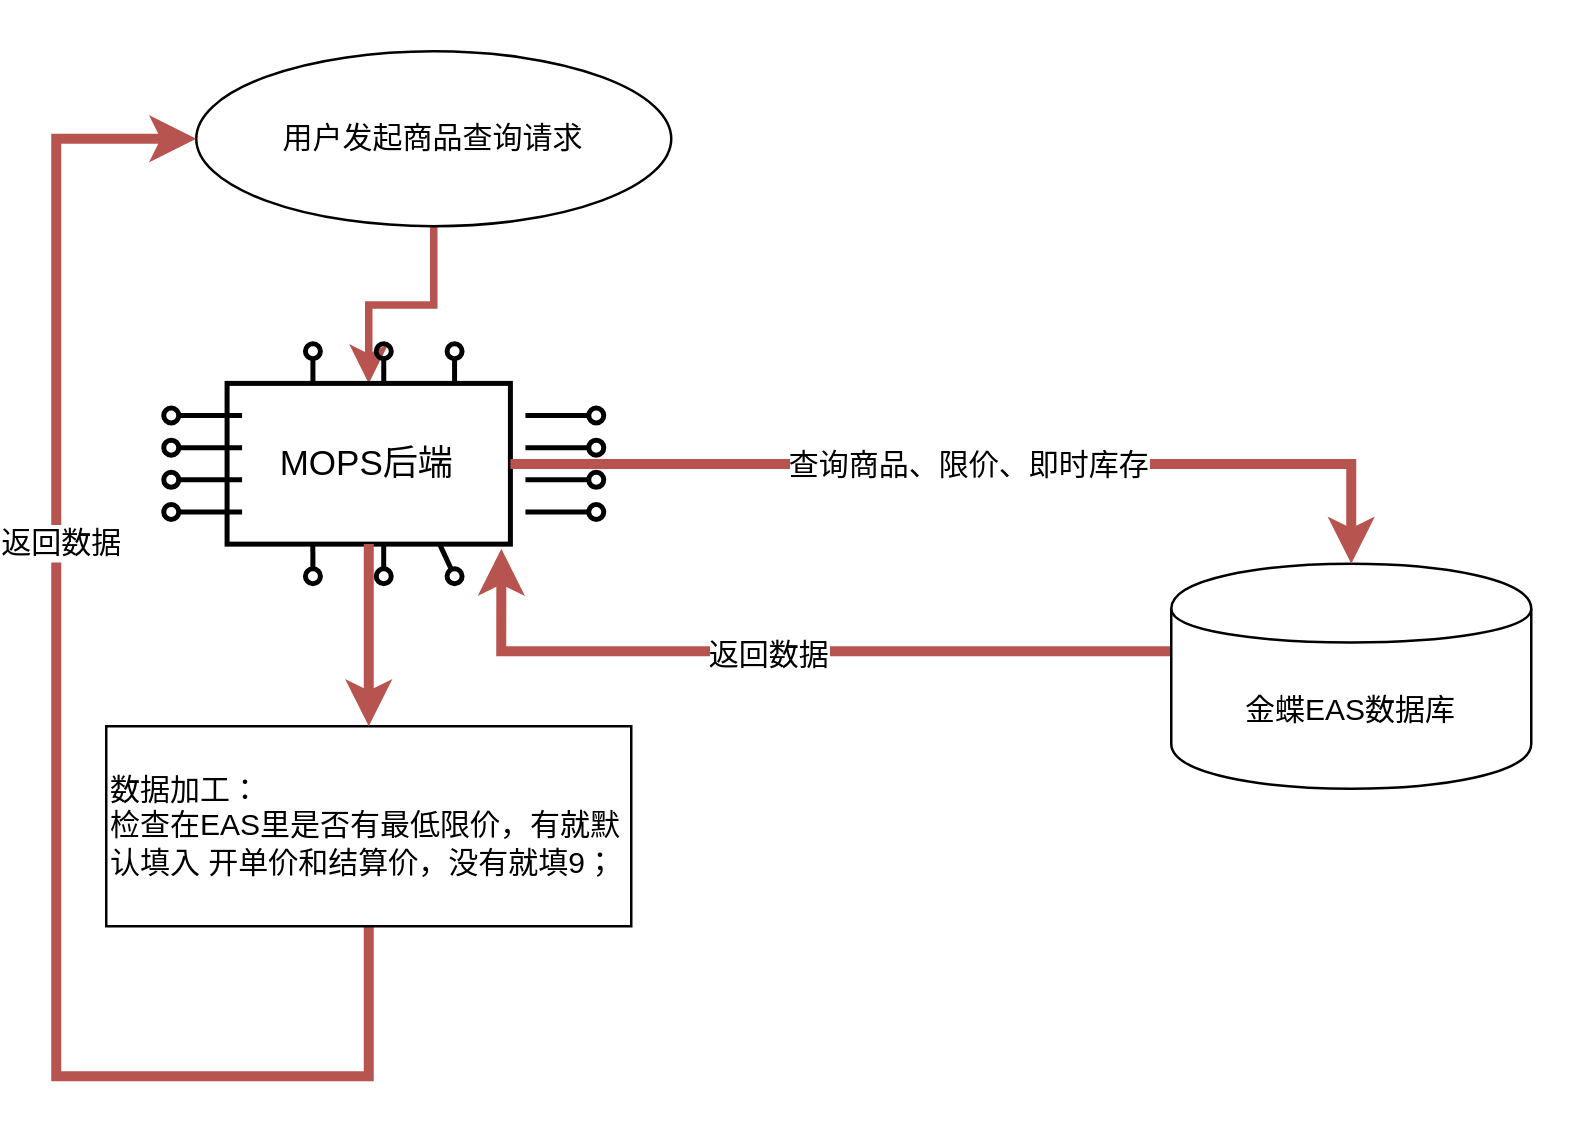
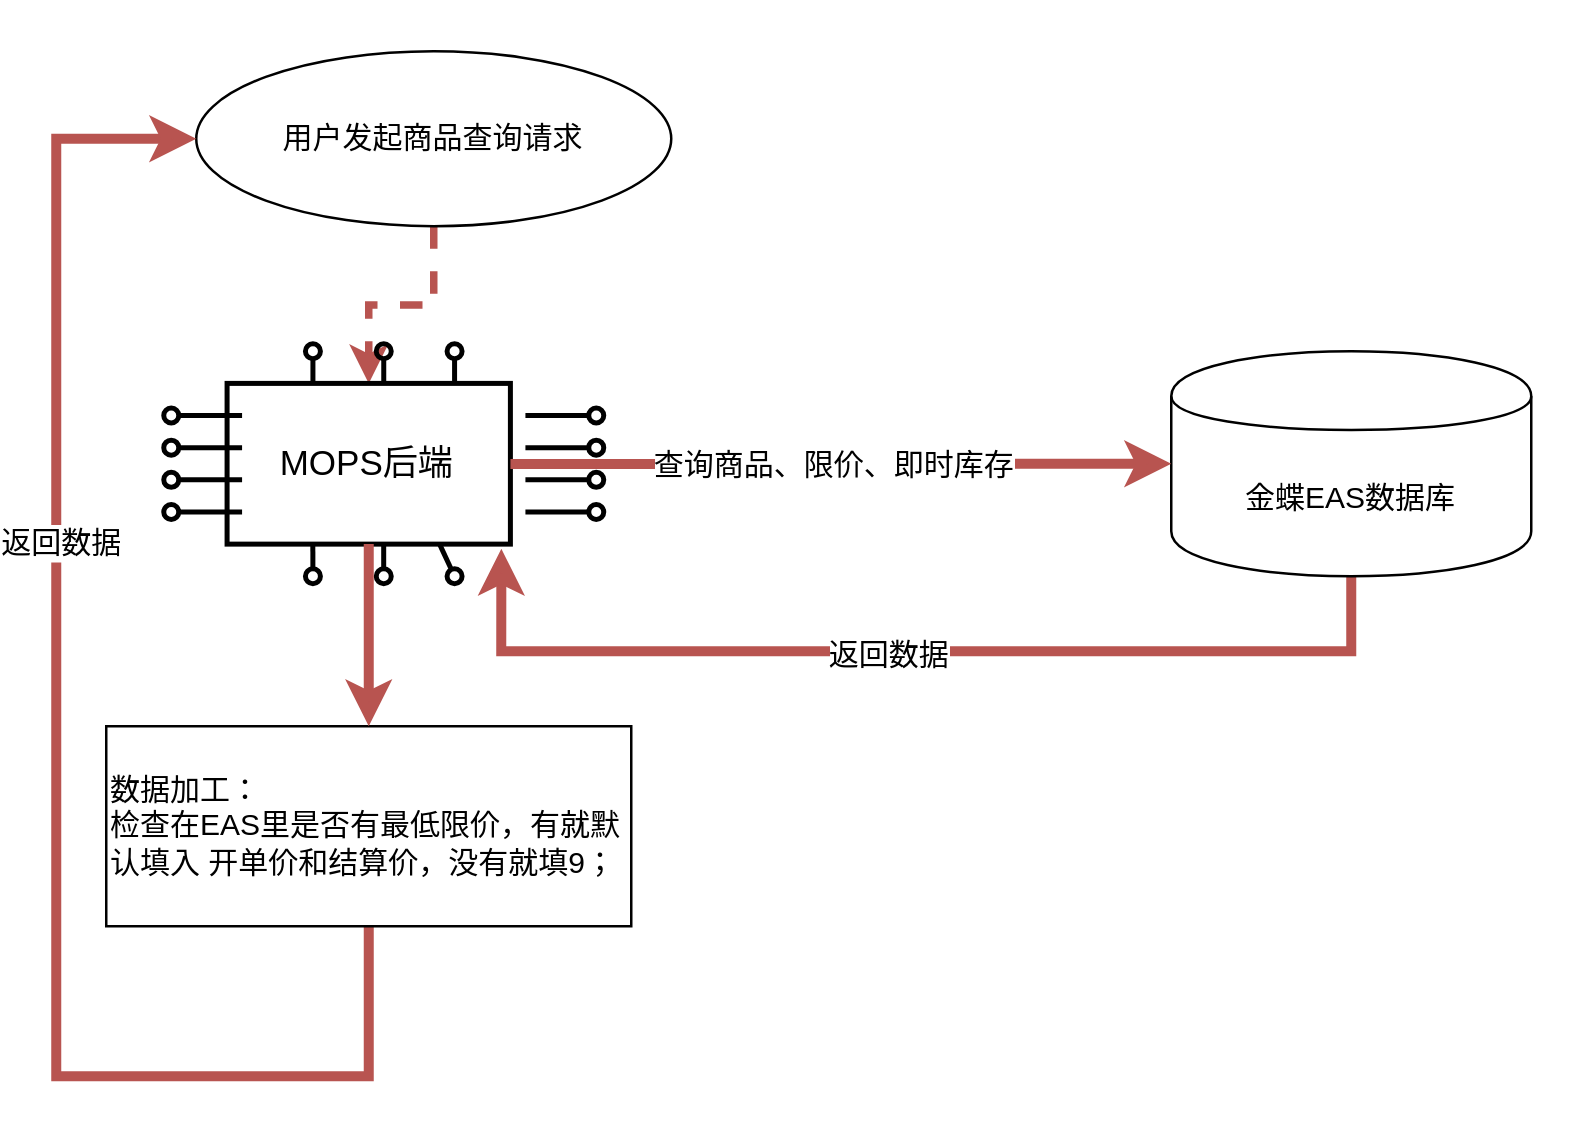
- <mxCell id="2" value="" style="edgeStyle=orthogonalEdgeStyle;rounded=0;orthogonalLoop=1;jettySize=auto;html=1;strokeWidth=3;fillColor=#f8cecc;strokeColor=#b85450;" edge="1" parent="1" source="3" target="5"><mxGeometry relative="1" as="geometry" /></mxCell>
+ <mxCell id="2" value="" style="edgeStyle=orthogonalEdgeStyle;rounded=0;orthogonalLoop=1;jettySize=auto;html=1;strokeWidth=3;fillColor=#f8cecc;strokeColor=#b85450;dashed=1;" edge="1" parent="1" source="3" target="5"><mxGeometry relative="1" as="geometry" /></mxCell>
- <mxCell id="22" value="金蝶EAS数据库" style="shape=cylinder;whiteSpace=wrap;html=1;boundedLbl=1;backgroundOutline=1;" vertex="1" parent="1"><mxGeometry x="466" y="225" width="144" height="90" as="geometry" /></mxCell>
+ <mxCell id="22" value="金蝶EAS数据库" style="shape=cylinder;whiteSpace=wrap;html=1;boundedLbl=1;backgroundOutline=1;" vertex="1" parent="1"><mxGeometry x="466" y="140" width="144" height="90" as="geometry" /></mxCell>
